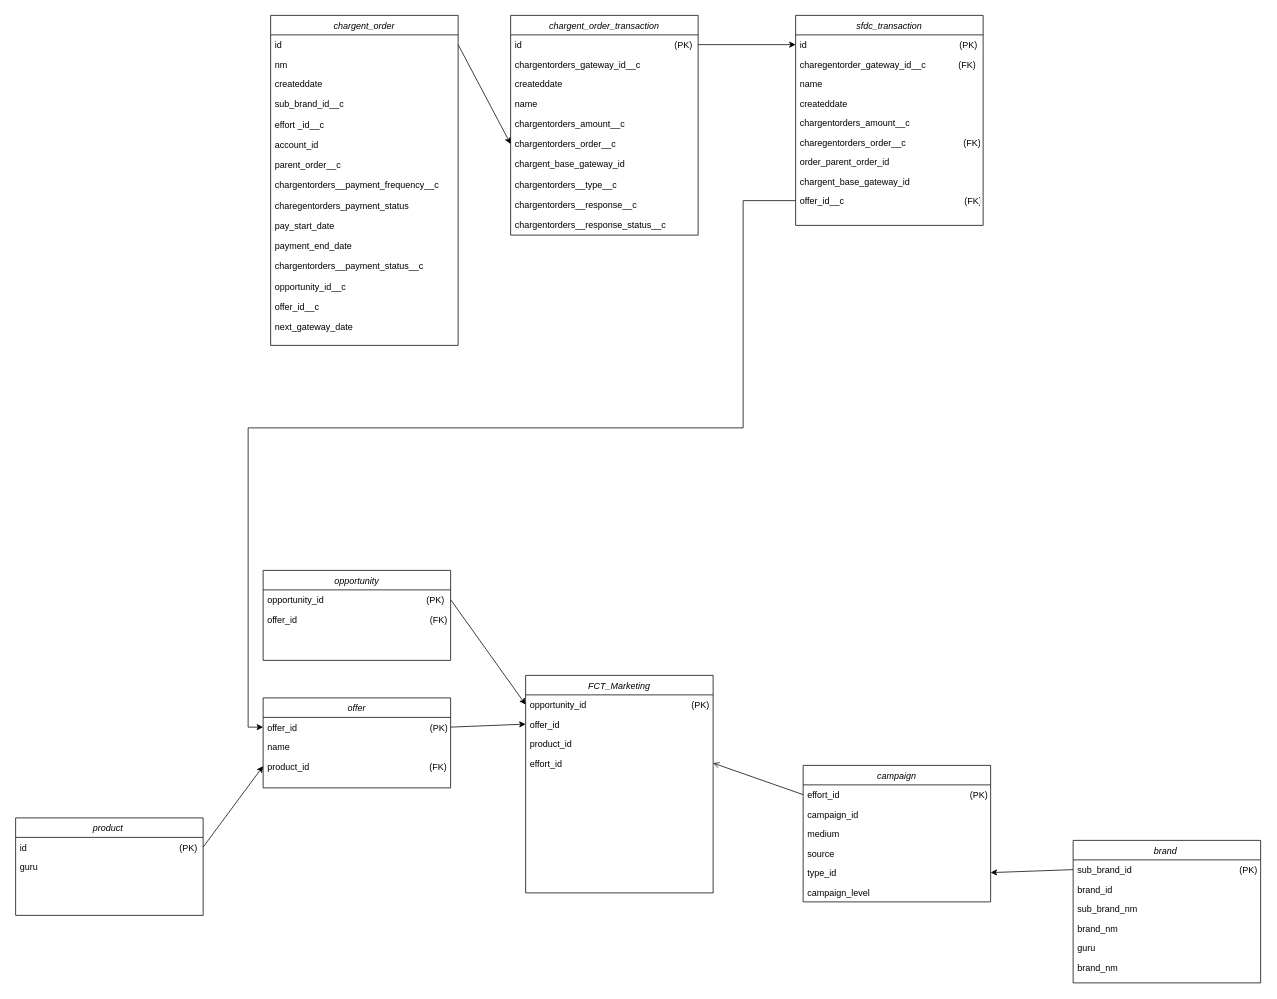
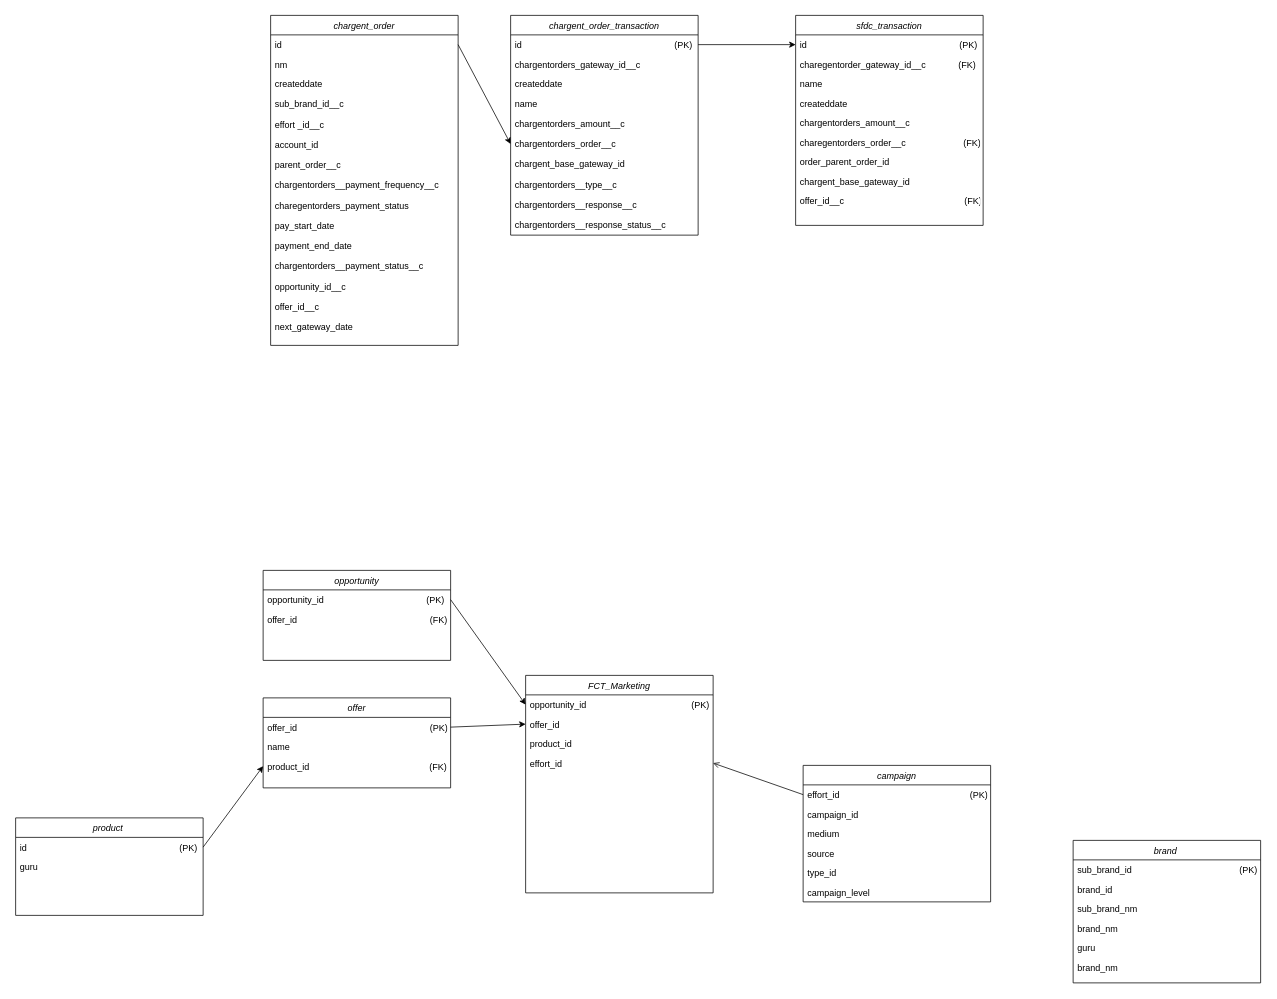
- <mxCell id="76" style="edgeStyle=orthogonalEdgeStyle;rounded=0;orthogonalLoop=1;jettySize=auto;html=1;fontFamily=Helvetica;fontSize=12;fontColor=default;entryX=0;entryY=0.5;entryDx=0;entryDy=0;exitX=0;exitY=0.5;exitDx=0;exitDy=0;" edge="1" parent="1" source="38" target="50"><mxGeometry relative="1" as="geometry"><mxPoint x="590" y="550" as="targetPoint" /><Array as="points"><mxPoint x="990" y="267" /><mxPoint x="990" y="570" /><mxPoint x="330" y="570" /><mxPoint x="330" y="969" /></Array></mxGeometry></mxCell>
- <mxCell id="71" value="" style="endArrow=classic;html=1;rounded=0;fontFamily=Helvetica;fontSize=12;fontColor=default;exitX=0;exitY=0.5;exitDx=0;exitDy=0;entryX=1;entryY=0.5;entryDx=0;entryDy=0;" edge="1" parent="1" source="43" target="68"><mxGeometry width="50" height="50" relative="1" as="geometry"><mxPoint x="1250" y="1140" as="sourcePoint" /><mxPoint x="1300" y="1090" as="targetPoint" /></mxGeometry></mxCell>
